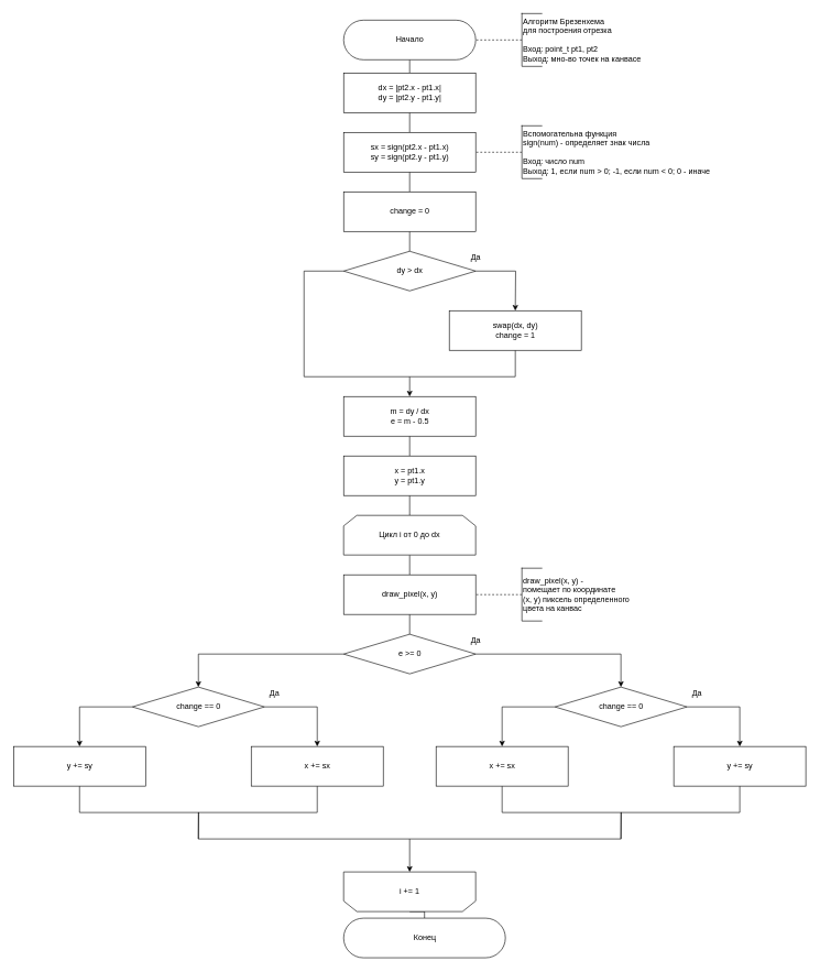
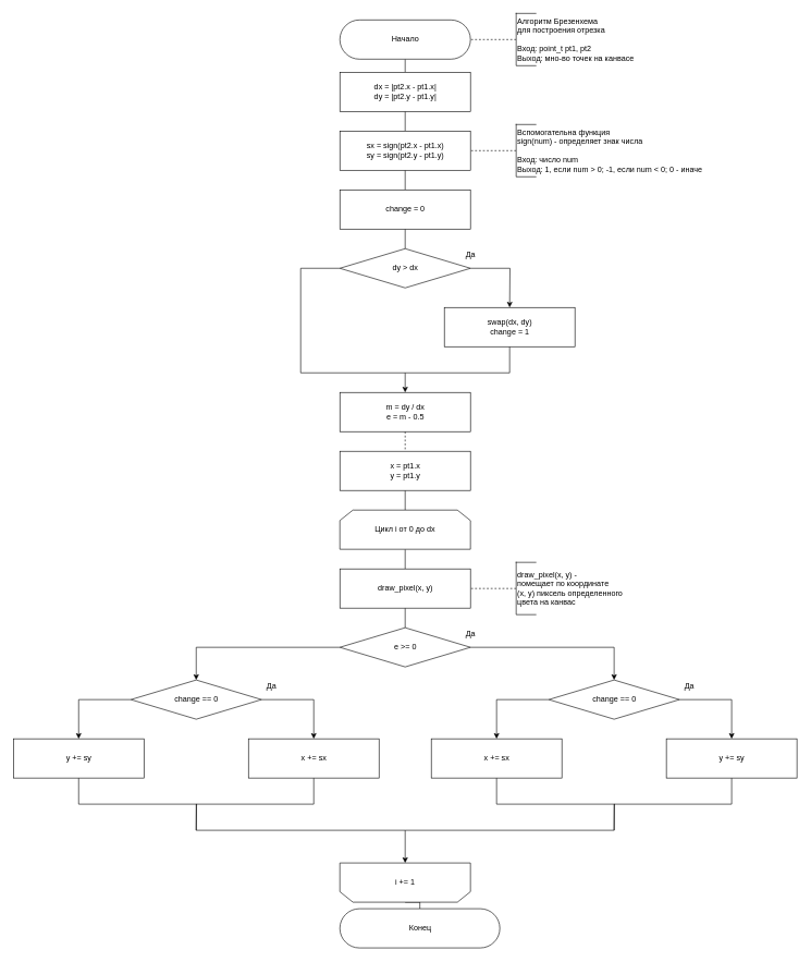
- <mxCell id="20" style="edgeStyle=orthogonalEdgeStyle;rounded=0;orthogonalLoop=1;jettySize=auto;html=1;exitX=0.5;exitY=1;exitDx=0;exitDy=0;entryX=0.5;entryY=0;entryDx=0;entryDy=0;endArrow=none;endFill=0;" edge="1" parent="1" source="21" target="23"><mxGeometry relative="1" as="geometry" /></mxCell>
+ <mxCell id="20" style="edgeStyle=orthogonalEdgeStyle;rounded=0;orthogonalLoop=1;jettySize=auto;html=1;exitX=0.5;exitY=1;exitDx=0;exitDy=0;entryX=0.5;entryY=0;entryDx=0;entryDy=0;endArrow=none;endFill=0;dashed=1;" edge="1" parent="1" source="21" target="23"><mxGeometry relative="1" as="geometry" /></mxCell>
